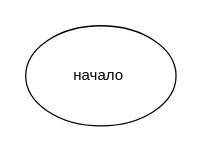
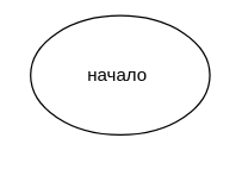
- <mxCell id="2" value="начало&amp;nbsp;" style="ellipse;whiteSpace=wrap;html=1;" parent="1" vertex="1"><mxGeometry x="20" y="20" width="120" height="80" as="geometry" /></mxCell>
+ <mxCell id="2" value="начало&amp;nbsp;" style="ellipse;whiteSpace=wrap;html=1;" parent="1" vertex="1"><mxGeometry x="20" y="10" width="120" height="80" as="geometry" /></mxCell>
